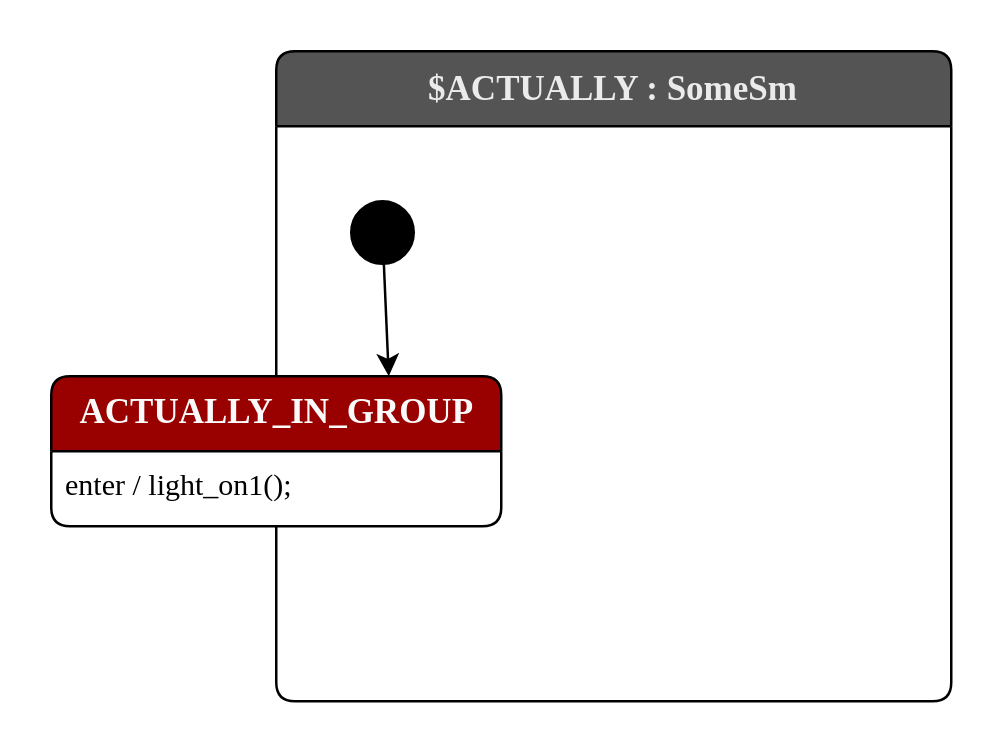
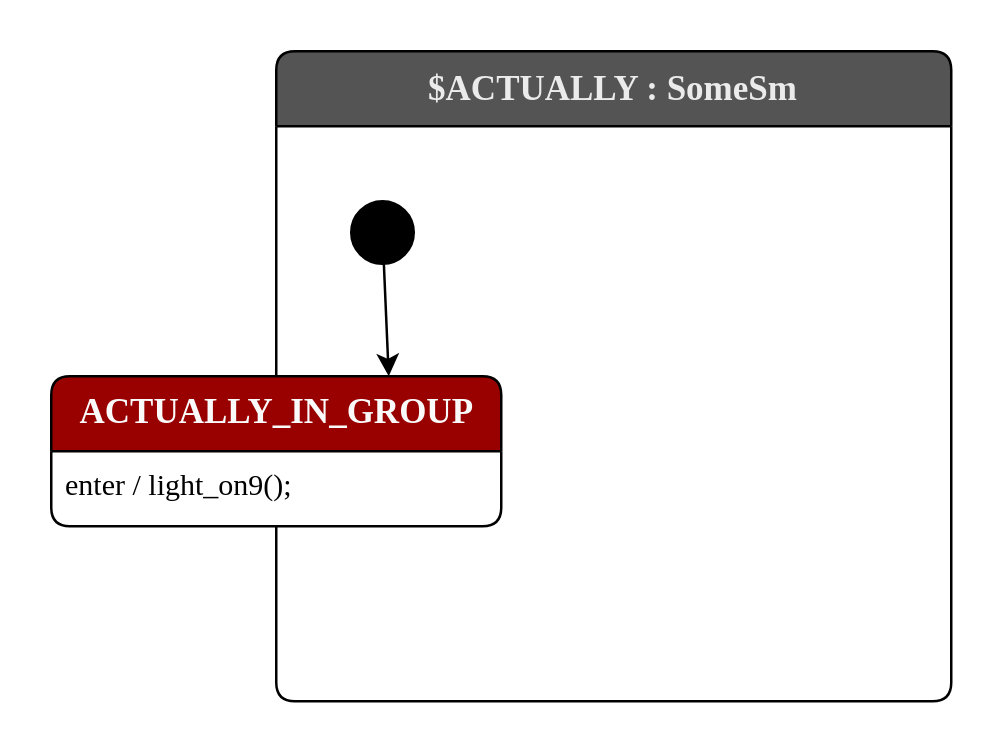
- <mxCell id="7" value="enter / light_on1();" style="fontFamily=Lucida Console;align=left;verticalAlign=top;fillColor=none;gradientColor=none;strokeColor=none;rounded=0;spacingLeft=4;resizable=0;movable=0;deletable=0;rotatable=0;autosize=1;" parent="6" vertex="1" connectable="0"><mxGeometry y="30" width="160" height="20" as="geometry" /></mxCell>
+ <mxCell id="7" value="enter / light_on9();" style="fontFamily=Lucida Console;align=left;verticalAlign=top;fillColor=none;gradientColor=none;strokeColor=none;rounded=0;spacingLeft=4;resizable=0;movable=0;deletable=0;rotatable=0;autosize=1;" parent="6" vertex="1" connectable="0"><mxGeometry y="30" width="160" height="20" as="geometry" /></mxCell>
